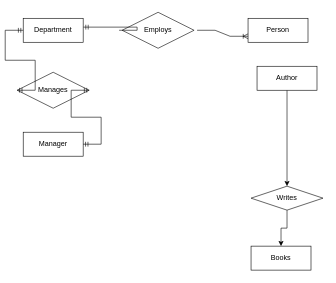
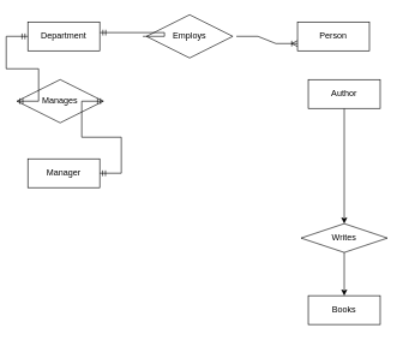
- <mxCell id="5" value="Manages" style="shape=rhombus;perimeter=rhombusPerimeter;whiteSpace=wrap;html=1;align=center;" vertex="1" parent="1"><mxGeometry x="20" y="120" width="120" height="60" as="geometry" /></mxCell>
+ <mxCell id="5" value="Manages" style="shape=rhombus;perimeter=rhombusPerimeter;whiteSpace=wrap;html=1;align=center;" vertex="1" parent="1"><mxGeometry x="15" y="110" width="120" height="60" as="geometry" /></mxCell>
- <mxCell id="8" value="Books" style="whiteSpace=wrap;html=1;align=center;" vertex="1" parent="1"><mxGeometry x="410" y="410" width="100" height="40" as="geometry" /></mxCell>
+ <mxCell id="8" value="Books" style="whiteSpace=wrap;html=1;align=center;" vertex="1" parent="1"><mxGeometry x="420" y="410" width="100" height="40" as="geometry" /></mxCell>
